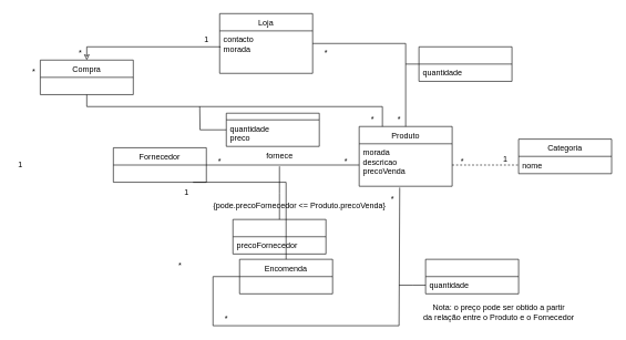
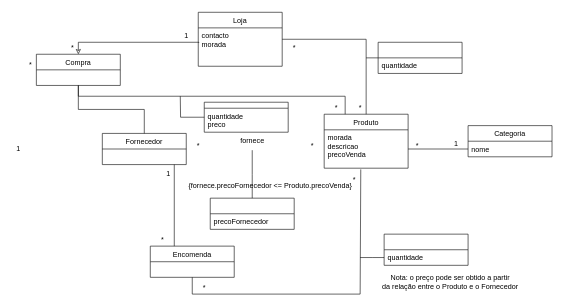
- <mxCell id="9" style="edgeStyle=orthogonalEdgeStyle;rounded=0;orthogonalLoop=1;jettySize=auto;html=1;entryX=0;entryY=0.5;entryDx=0;entryDy=0;endArrow=none;endFill=0;" edge="1" parent="1" source="10" target="3"><mxGeometry relative="1" as="geometry" /></mxCell>
+ <mxCell id="9" style="edgeStyle=orthogonalEdgeStyle;rounded=0;orthogonalLoop=1;jettySize=auto;html=1;endArrow=none;endFill=0;" edge="1" parent="1" source="10" target="36"><mxGeometry relative="1" as="geometry" /></mxCell>
- <mxCell id="6" style="edgeStyle=orthogonalEdgeStyle;rounded=0;orthogonalLoop=1;jettySize=auto;html=1;entryX=0;entryY=0.5;entryDx=0;entryDy=0;endArrow=none;endFill=0;dashed=1;" edge="1" parent="1" source="3" target="5"><mxGeometry relative="1" as="geometry" /></mxCell>
+ <mxCell id="6" style="edgeStyle=orthogonalEdgeStyle;rounded=0;orthogonalLoop=1;jettySize=auto;html=1;entryX=0;entryY=0.5;entryDx=0;entryDy=0;endArrow=none;endFill=0;" edge="1" parent="1" source="3" target="5"><mxGeometry relative="1" as="geometry" /></mxCell>
- <mxCell id="47" value="{pode.precoFornecedor &amp;lt;= Produto.precoVenda}" style="text;html=1;align=center;verticalAlign=middle;resizable=0;points=[];autosize=1;" vertex="1" parent="1"><mxGeometry x="305" y="300" width="290" height="20" as="geometry" /></mxCell>
+ <mxCell id="47" value="{fornece.precoFornecedor &amp;lt;= Produto.precoVenda}" style="text;html=1;align=center;verticalAlign=middle;resizable=0;points=[];autosize=1;" vertex="1" parent="1"><mxGeometry x="305" y="300" width="290" height="20" as="geometry" /></mxCell>
- <mxCell id="46" value="Encomenda" style="swimlane;fontStyle=0;childLayout=stackLayout;horizontal=1;startSize=26;fillColor=none;horizontalStack=0;resizeParent=1;resizeParentMax=0;resizeLast=0;collapsible=1;marginBottom=0;" vertex="1" parent="1"><mxGeometry x="360" y="390" width="140" height="52" as="geometry" /></mxCell>
+ <mxCell id="46" value="Encomenda" style="swimlane;fontStyle=0;childLayout=stackLayout;horizontal=1;startSize=26;fillColor=none;horizontalStack=0;resizeParent=1;resizeParentMax=0;resizeLast=0;collapsible=1;marginBottom=0;" vertex="1" parent="1"><mxGeometry x="250" y="410" width="140" height="52" as="geometry" /></mxCell>
